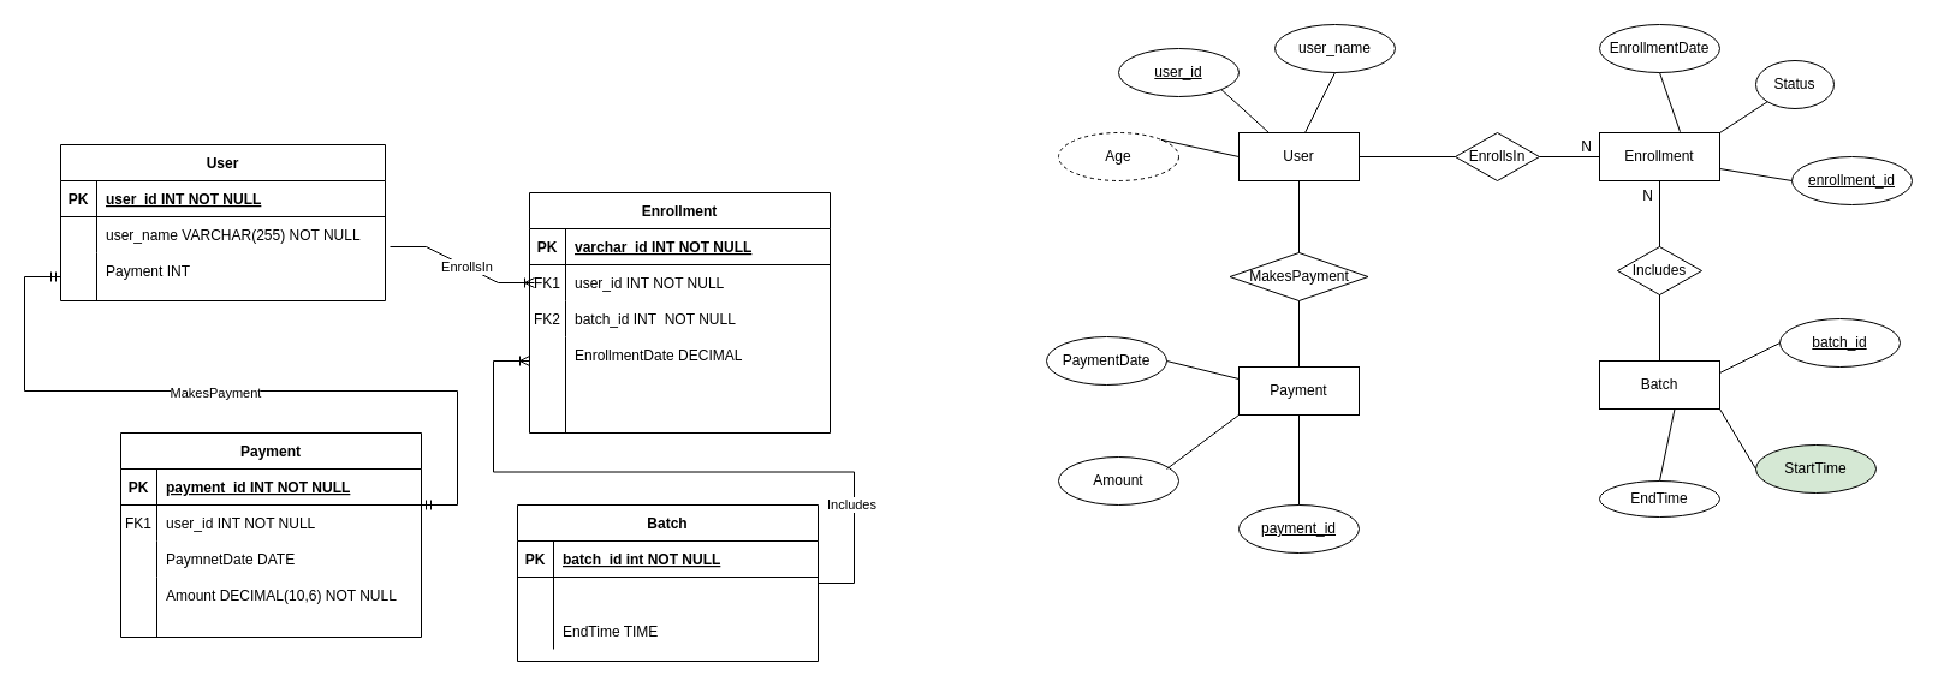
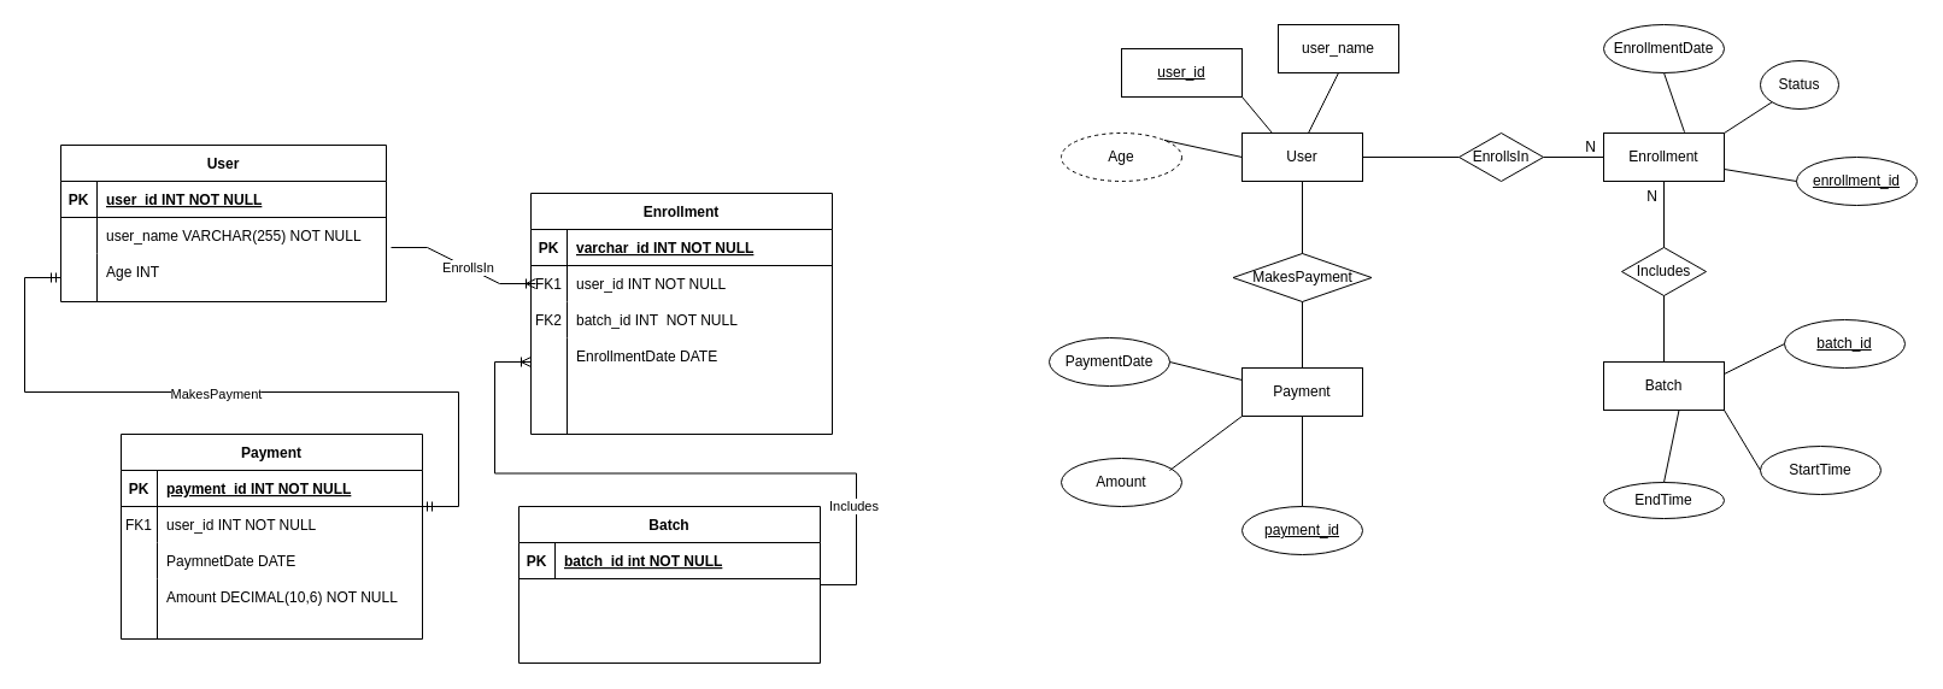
- <mxCell id="58" value="user_name" style="ellipse;whiteSpace=wrap;html=1;align=center;" vertex="1" parent="1"><mxGeometry x="1060" y="20" width="100" height="40" as="geometry" /></mxCell>
+ <mxCell id="58" value="user_name" style="whiteSpace=wrap;html=1;align=center;rounded=0;" vertex="1" parent="1"><mxGeometry x="1060" y="20" width="100" height="40" as="geometry" /></mxCell>
- <mxCell id="59" value="user_id" style="ellipse;whiteSpace=wrap;html=1;align=center;fontStyle=4;" vertex="1" parent="1"><mxGeometry x="930" y="40" width="100" height="40" as="geometry" /></mxCell>
+ <mxCell id="59" value="user_id" style="whiteSpace=wrap;html=1;align=center;fontStyle=4;rounded=0;" vertex="1" parent="1"><mxGeometry x="930" y="40" width="100" height="40" as="geometry" /></mxCell>
- <mxCell id="46" value="Payment INT" style="shape=partialRectangle;overflow=hidden;connectable=0;fillColor=none;top=0;left=0;bottom=0;right=0;align=left;spacingLeft=6;" vertex="1" parent="1"><mxGeometry x="80" y="210" width="240" height="30" as="geometry"><mxRectangle width="240" height="30" as="alternateBounds" /></mxGeometry></mxCell>
+ <mxCell id="46" value="Age INT" style="shape=partialRectangle;overflow=hidden;connectable=0;fillColor=none;top=0;left=0;bottom=0;right=0;align=left;spacingLeft=6;" vertex="1" parent="1"><mxGeometry x="80" y="210" width="240" height="30" as="geometry"><mxRectangle width="240" height="30" as="alternateBounds" /></mxGeometry></mxCell>
- <mxCell id="28" value="EnrollmentDate DECIMAL" style="shape=partialRectangle;overflow=hidden;connectable=0;fillColor=none;top=0;left=0;bottom=0;right=0;align=left;spacingLeft=6;" vertex="1" parent="1"><mxGeometry x="470" y="280" width="220" height="30" as="geometry"><mxRectangle width="220" height="30" as="alternateBounds" /></mxGeometry></mxCell>
+ <mxCell id="28" value="EnrollmentDate DATE" style="shape=partialRectangle;overflow=hidden;connectable=0;fillColor=none;top=0;left=0;bottom=0;right=0;align=left;spacingLeft=6;" vertex="1" parent="1"><mxGeometry x="470" y="280" width="220" height="30" as="geometry"><mxRectangle width="220" height="30" as="alternateBounds" /></mxGeometry></mxCell>
- <mxCell id="63" value="StartTime" style="ellipse;whiteSpace=wrap;html=1;align=center;fillColor=#d5e8d4;" vertex="1" parent="1"><mxGeometry x="1460" y="370" width="100" height="40" as="geometry" /></mxCell>
+ <mxCell id="63" value="StartTime" style="ellipse;whiteSpace=wrap;html=1;align=center;" vertex="1" parent="1"><mxGeometry x="1460" y="370" width="100" height="40" as="geometry" /></mxCell>
- <mxCell id="20" value="EndTime TIME" style="shape=partialRectangle;overflow=hidden;connectable=0;fillColor=none;top=0;left=0;bottom=0;right=0;align=left;spacingLeft=6;" vertex="1" parent="18"><mxGeometry x="30" width="220" height="30" as="geometry"><mxRectangle width="220" height="30" as="alternateBounds" /></mxGeometry></mxCell>
